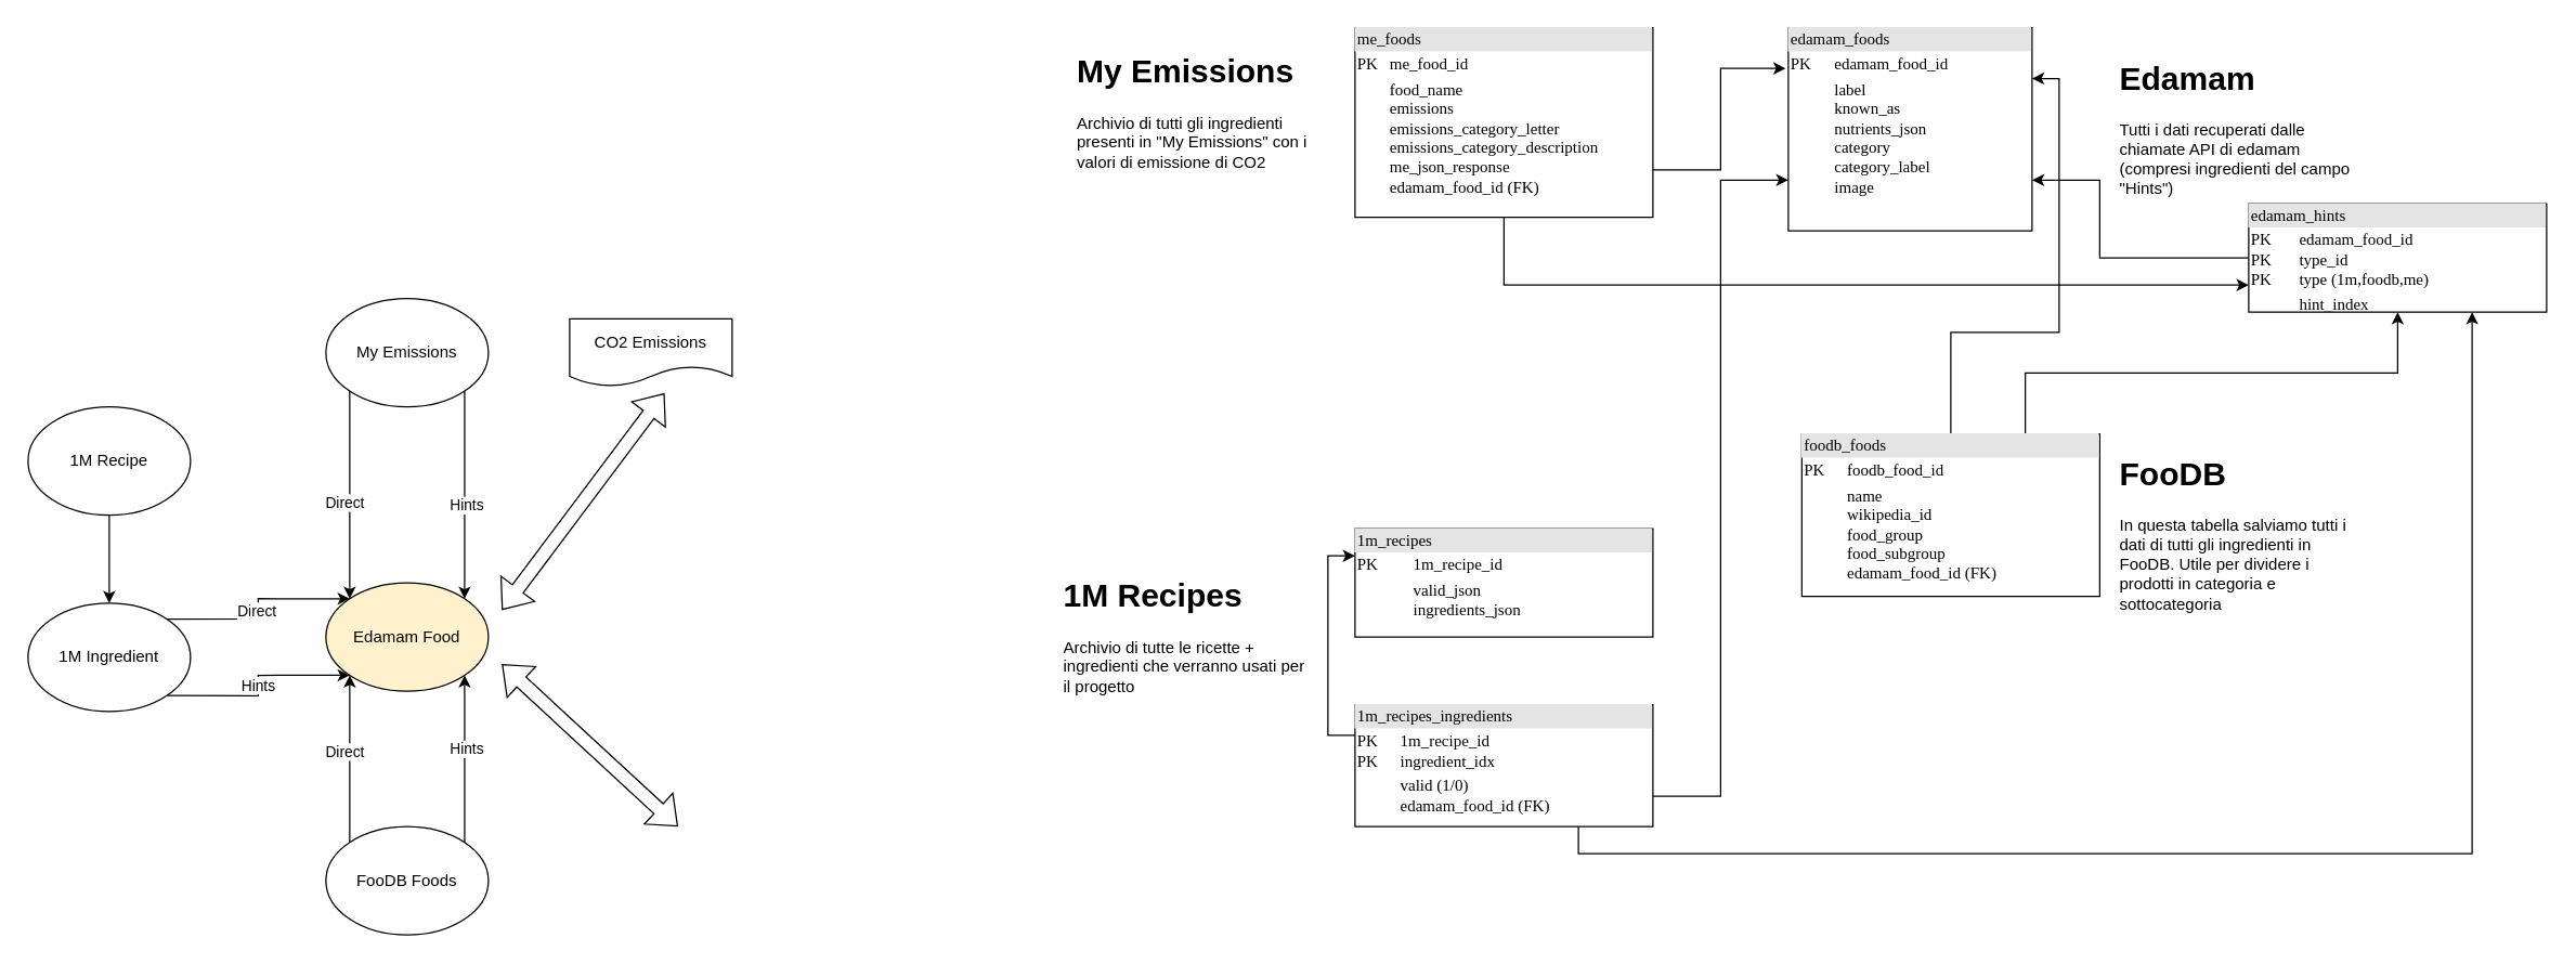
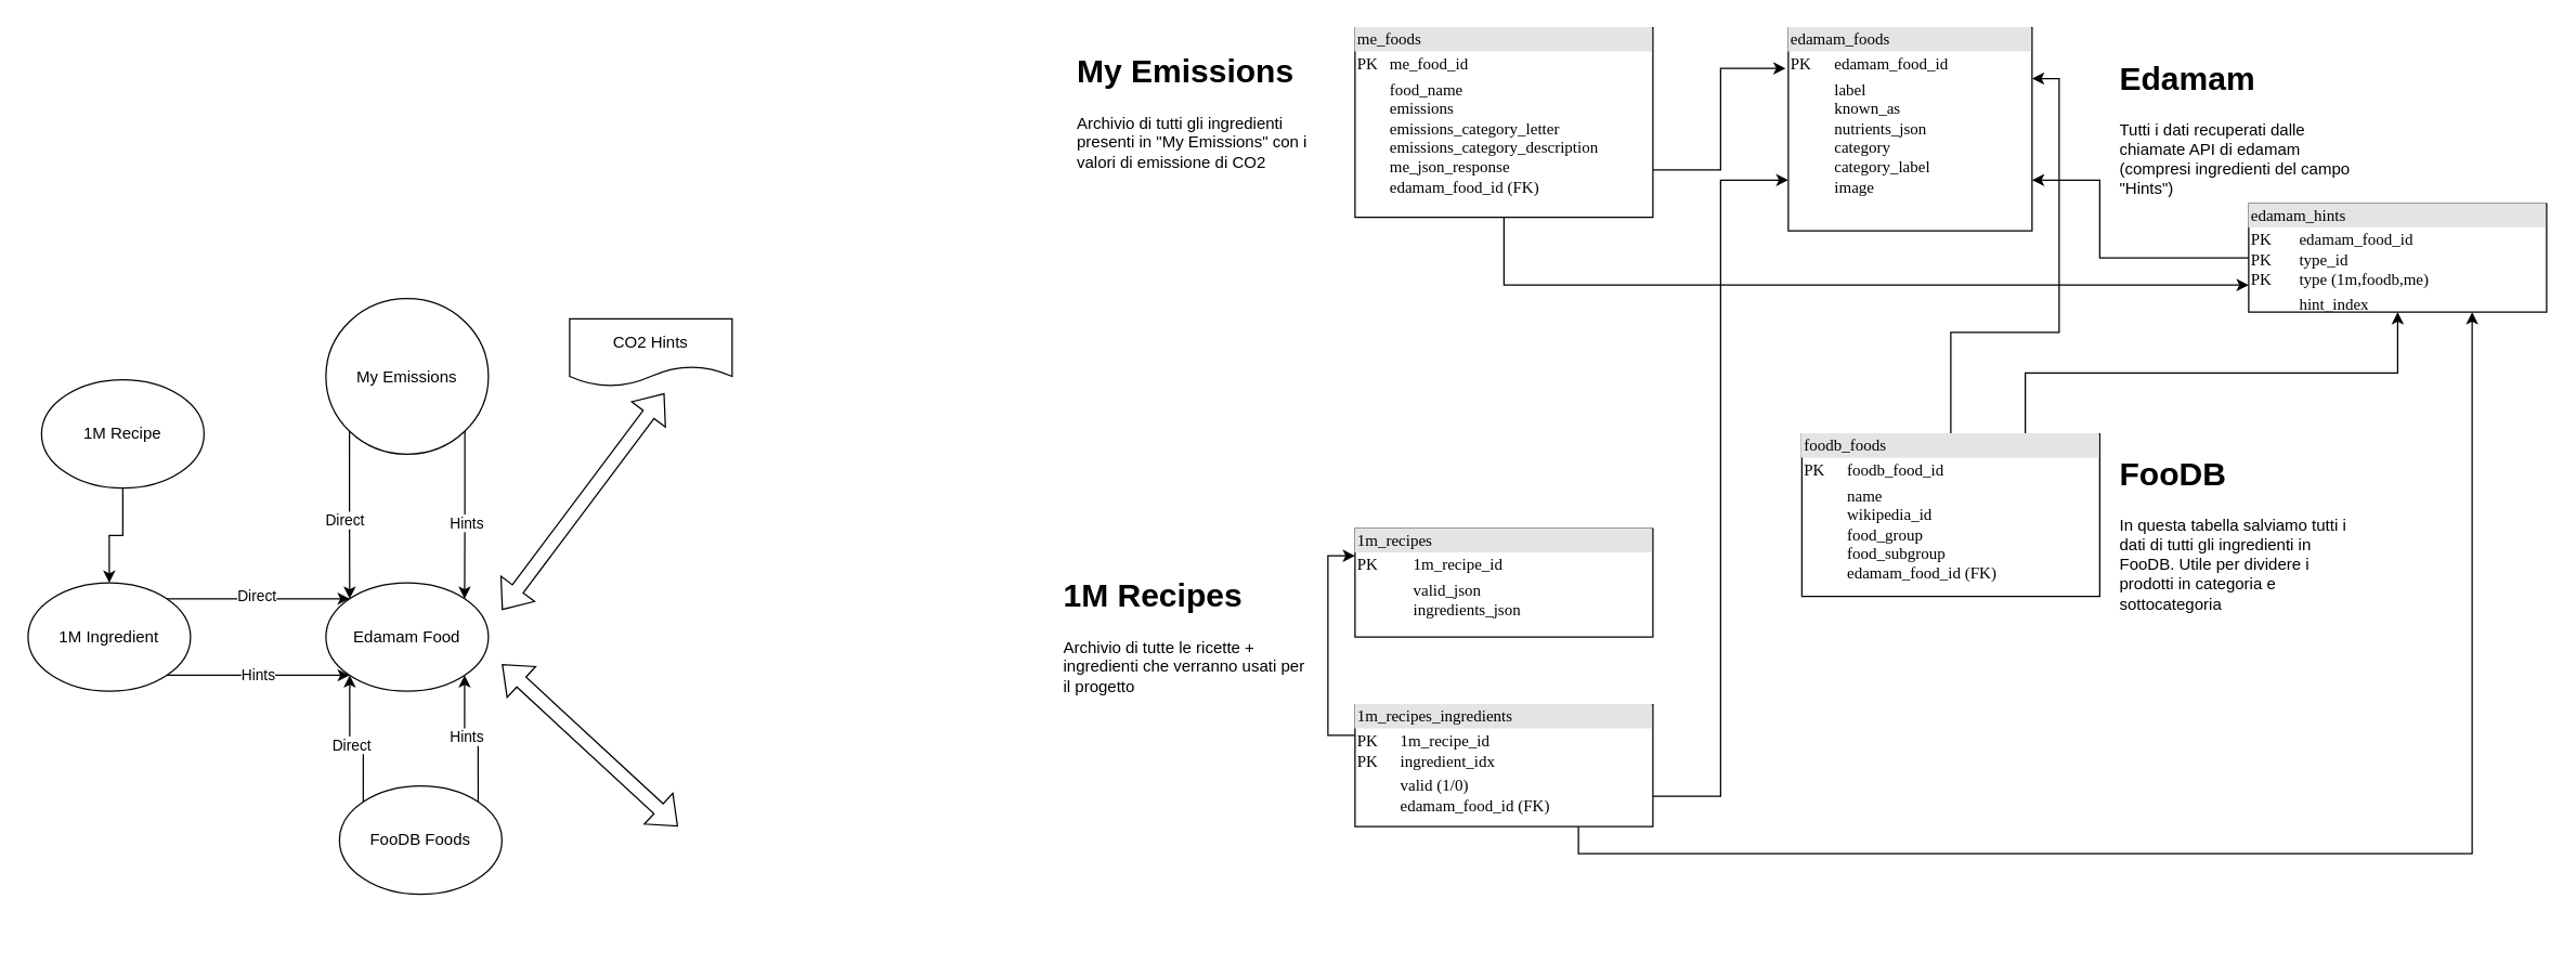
- <mxCell id="37" value="CO2 Emissions" style="shape=document;whiteSpace=wrap;html=1;boundedLbl=1;" vertex="1" parent="1"><mxGeometry x="420" y="235" width="120" height="50" as="geometry" /></mxCell>
+ <mxCell id="37" value="CO2 Hints" style="shape=document;whiteSpace=wrap;html=1;boundedLbl=1;" vertex="1" parent="1"><mxGeometry x="420" y="235" width="120" height="50" as="geometry" /></mxCell>
- <mxCell id="31" value="My Emissions" style="ellipse;whiteSpace=wrap;html=1;" vertex="1" parent="1"><mxGeometry x="240" y="220" width="120" height="80" as="geometry" /></mxCell>
+ <mxCell id="31" value="My Emissions" style="ellipse;whiteSpace=wrap;html=1;" vertex="1" parent="1"><mxGeometry x="240" y="220" width="120" height="115" as="geometry" /></mxCell>
- <mxCell id="21" value="1M Recipe" style="ellipse;whiteSpace=wrap;html=1;" vertex="1" parent="1"><mxGeometry x="20" y="300" width="120" height="80" as="geometry" /></mxCell>
+ <mxCell id="21" value="1M Recipe" style="ellipse;whiteSpace=wrap;html=1;" vertex="1" parent="1"><mxGeometry x="30" y="280" width="120" height="80" as="geometry" /></mxCell>
- <mxCell id="26" value="Edamam Food" style="ellipse;whiteSpace=wrap;html=1;fillColor=#fff2cc;" vertex="1" parent="1"><mxGeometry x="240" y="430" width="120" height="80" as="geometry" /></mxCell>
+ <mxCell id="26" value="Edamam Food" style="ellipse;whiteSpace=wrap;html=1;" vertex="1" parent="1"><mxGeometry x="240" y="430" width="120" height="80" as="geometry" /></mxCell>
- <mxCell id="25" value="1M Ingredient" style="ellipse;whiteSpace=wrap;html=1;" vertex="1" parent="1"><mxGeometry x="20" y="445" width="120" height="80" as="geometry" /></mxCell>
+ <mxCell id="25" value="1M Ingredient" style="ellipse;whiteSpace=wrap;html=1;" vertex="1" parent="1"><mxGeometry x="20" y="430" width="120" height="80" as="geometry" /></mxCell>
- <mxCell id="36" value="FooDB Foods" style="ellipse;whiteSpace=wrap;html=1;" vertex="1" parent="1"><mxGeometry x="240" y="610" width="120" height="80" as="geometry" /></mxCell>
+ <mxCell id="36" value="FooDB Foods" style="ellipse;whiteSpace=wrap;html=1;" vertex="1" parent="1"><mxGeometry x="250" y="580" width="120" height="80" as="geometry" /></mxCell>
